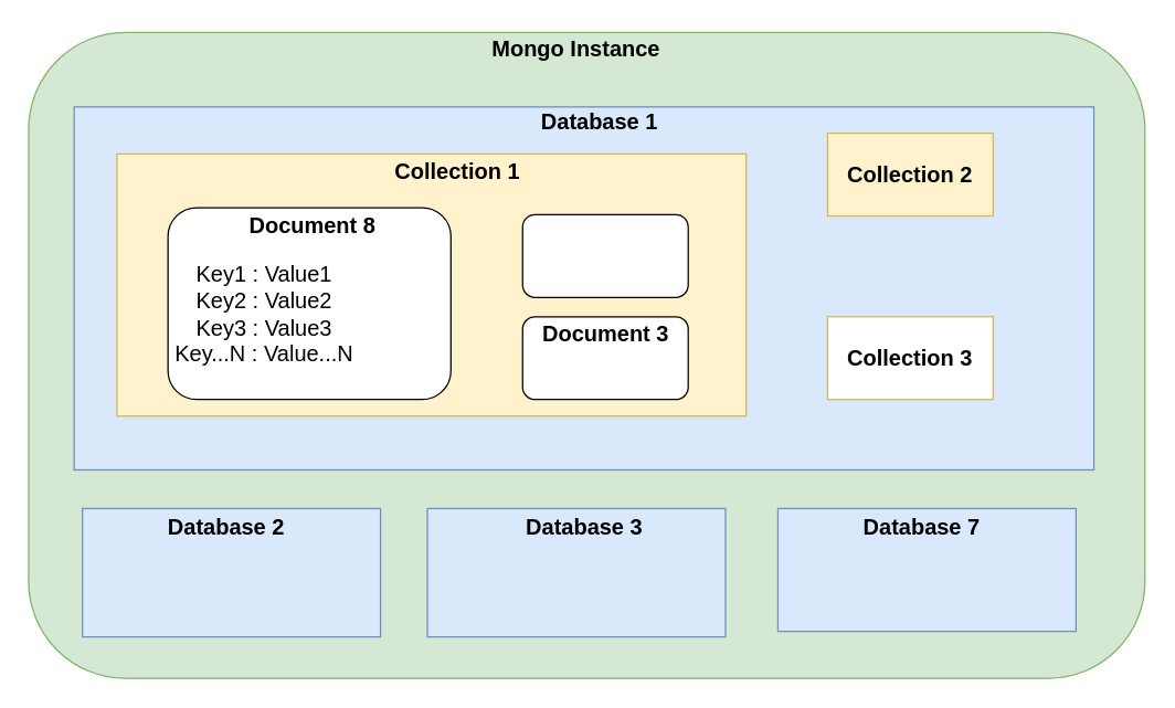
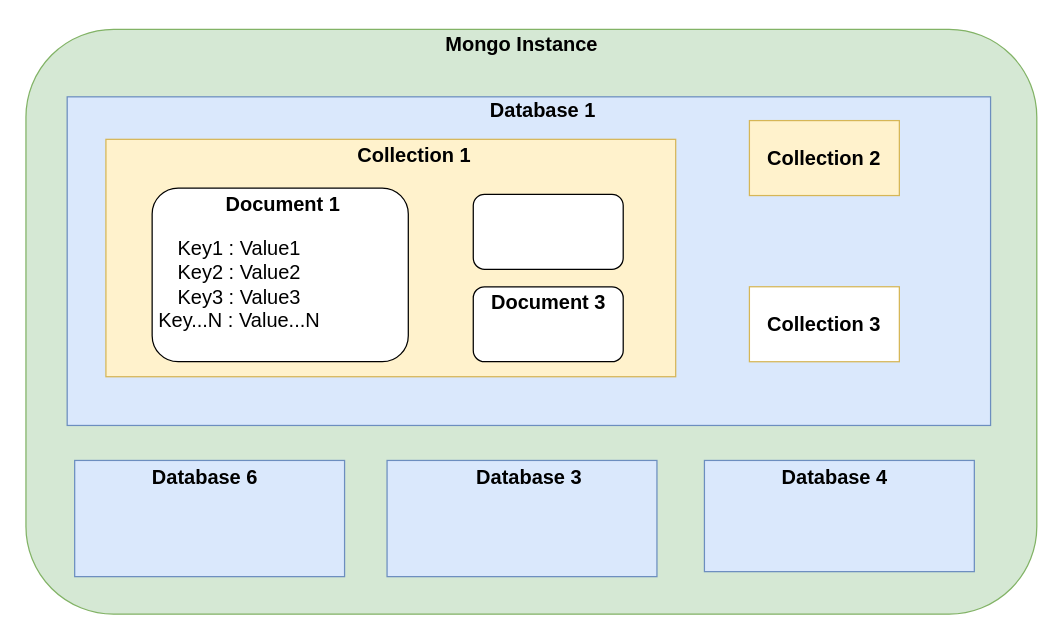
- <mxCell id="8" value="&lt;b&gt;Document 8&lt;/b&gt;" style="text;html=1;strokeColor=none;fillColor=none;align=center;verticalAlign=middle;whiteSpace=wrap;rounded=0;fontSize=16;" vertex="1" parent="1"><mxGeometry x="172" y="148" width="107.5" height="30" as="geometry" /></mxCell>
+ <mxCell id="8" value="&lt;b&gt;Document 1&lt;/b&gt;" style="text;html=1;strokeColor=none;fillColor=none;align=center;verticalAlign=middle;whiteSpace=wrap;rounded=0;fontSize=16;" vertex="1" parent="1"><mxGeometry x="172" y="148" width="107.5" height="30" as="geometry" /></mxCell>
- <mxCell id="17" value="&lt;b&gt;Database 2&lt;/b&gt;" style="text;html=1;strokeColor=none;fillColor=none;align=center;verticalAlign=middle;whiteSpace=wrap;rounded=0;fontSize=16;" vertex="1" parent="1"><mxGeometry x="112" y="366" width="103" height="30" as="geometry" /></mxCell>
+ <mxCell id="17" value="&lt;b&gt;Database 6&lt;/b&gt;" style="text;html=1;strokeColor=none;fillColor=none;align=center;verticalAlign=middle;whiteSpace=wrap;rounded=0;fontSize=16;" vertex="1" parent="1"><mxGeometry x="112" y="366" width="103" height="30" as="geometry" /></mxCell>
- <mxCell id="18" value="&lt;b&gt;Database 7&lt;/b&gt;" style="text;html=1;strokeColor=none;fillColor=none;align=center;verticalAlign=middle;whiteSpace=wrap;rounded=0;fontSize=16;" vertex="1" parent="1"><mxGeometry x="616" y="366" width="103" height="30" as="geometry" /></mxCell>
+ <mxCell id="18" value="&lt;b&gt;Database 4&lt;/b&gt;" style="text;html=1;strokeColor=none;fillColor=none;align=center;verticalAlign=middle;whiteSpace=wrap;rounded=0;fontSize=16;" vertex="1" parent="1"><mxGeometry x="616" y="366" width="103" height="30" as="geometry" /></mxCell>
